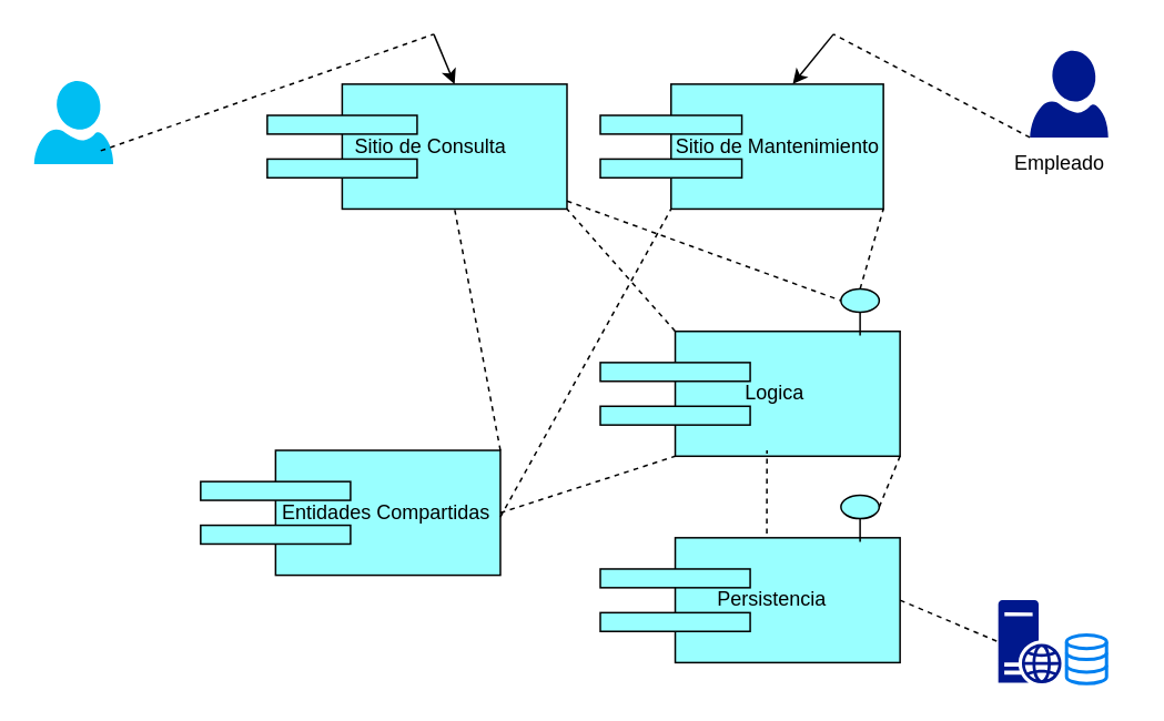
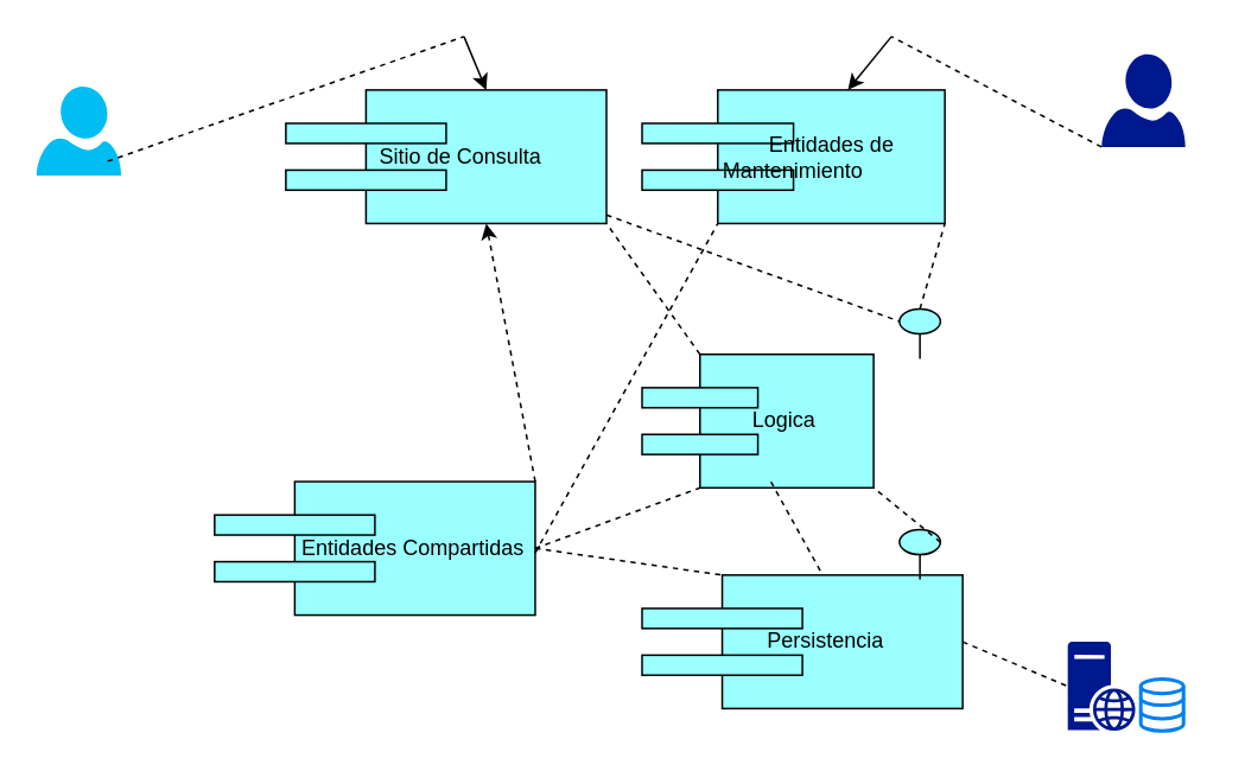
- <mxCell id="2" value="&lt;font style=&quot;vertical-align: inherit&quot;&gt;&lt;font style=&quot;vertical-align: inherit&quot;&gt;&amp;nbsp; &amp;nbsp; &amp;nbsp; &amp;nbsp; &amp;nbsp; &amp;nbsp; &amp;nbsp;Sitio de Mantenimiento&lt;/font&gt;&lt;/font&gt;" style="html=1;outlineConnect=0;whiteSpace=wrap;fillColor=#99ffff;strokeColor=#000000;shape=mxgraph.archimate3.component;" parent="1" vertex="1"><mxGeometry x="360" y="50" width="170" height="75" as="geometry" /></mxCell>
+ <mxCell id="2" value="&lt;font style=&quot;vertical-align: inherit&quot;&gt;&lt;font style=&quot;vertical-align: inherit&quot;&gt;&amp;nbsp; &amp;nbsp; &amp;nbsp; &amp;nbsp; &amp;nbsp; &amp;nbsp; &amp;nbsp;Entidades de Mantenimiento&lt;/font&gt;&lt;/font&gt;" style="html=1;outlineConnect=0;whiteSpace=wrap;fillColor=#99ffff;strokeColor=#000000;shape=mxgraph.archimate3.component;" parent="1" vertex="1"><mxGeometry x="360" y="50" width="170" height="75" as="geometry" /></mxCell>
- <mxCell id="13" value="Empleado" style="text;html=1;resizable=0;points=[];autosize=1;align=left;verticalAlign=top;spacingTop=-4;" parent="1" vertex="1"><mxGeometry x="606.5" y="88" width="70" height="20" as="geometry" /></mxCell>
- <mxCell id="24" value="" style="endArrow=none;dashed=1;html=1;entryX=0.625;entryY=1;entryDx=0;entryDy=0;entryPerimeter=0;exitX=1;exitY=0;exitDx=0;exitDy=0;exitPerimeter=0;" parent="1" source="10" target="3" edge="1"><mxGeometry width="50" height="50" relative="1" as="geometry"><mxPoint x="300" y="310" as="sourcePoint" /><mxPoint x="330" y="220" as="targetPoint" /></mxGeometry></mxCell>
+ <mxCell id="24" value="" style="endArrow=classic;dashed=1;html=1;entryX=0.625;entryY=1;entryDx=0;entryDy=0;entryPerimeter=0;exitX=1;exitY=0;exitDx=0;exitDy=0;exitPerimeter=0;" parent="1" source="10" target="3" edge="1"><mxGeometry width="50" height="50" relative="1" as="geometry"><mxPoint x="300" y="310" as="sourcePoint" /><mxPoint x="330" y="220" as="targetPoint" /></mxGeometry></mxCell>
- <mxCell id="4" value="&lt;font style=&quot;vertical-align: inherit&quot;&gt;&lt;font style=&quot;vertical-align: inherit&quot;&gt;&amp;nbsp; &amp;nbsp; &amp;nbsp; &amp;nbsp; &amp;nbsp;Logica&lt;/font&gt;&lt;/font&gt;" style="html=1;outlineConnect=0;whiteSpace=wrap;fillColor=#99ffff;strokeColor=#000000;shape=mxgraph.archimate3.component;" parent="1" vertex="1"><mxGeometry x="360" y="198.5" width="180" height="75" as="geometry" /></mxCell>
+ <mxCell id="4" value="&lt;font style=&quot;vertical-align: inherit&quot;&gt;&lt;font style=&quot;vertical-align: inherit&quot;&gt;&amp;nbsp; &amp;nbsp; &amp;nbsp; &amp;nbsp; &amp;nbsp;Logica&lt;/font&gt;&lt;/font&gt;" style="html=1;outlineConnect=0;whiteSpace=wrap;fillColor=#99ffff;strokeColor=#000000;shape=mxgraph.archimate3.component;" parent="1" vertex="1"><mxGeometry x="360" y="198.5" width="130" height="75" as="geometry" /></mxCell>
+ <mxCell id="16" value="" style="endArrow=none;dashed=1;html=1;exitX=1;exitY=0.5;exitDx=0;exitDy=0;exitPerimeter=0;entryX=0.25;entryY=0;entryDx=0;entryDy=0;entryPerimeter=0;" parent="1" source="10" target="5" edge="1"><mxGeometry width="50" height="50" relative="1" as="geometry"><mxPoint x="320" y="330" as="sourcePoint" /><mxPoint x="370" y="280" as="targetPoint" /></mxGeometry></mxCell>
